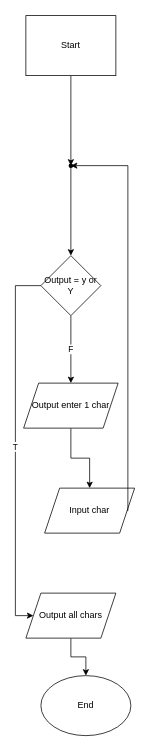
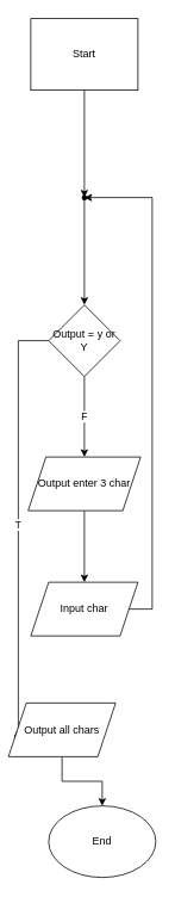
- <mxCell id="7" value="Output enter 1 char" style="shape=parallelogram;perimeter=parallelogramPerimeter;whiteSpace=wrap;html=1;fixedSize=1;" vertex="1" parent="1"><mxGeometry x="31" y="510" width="126" height="60" as="geometry" /></mxCell>
+ <mxCell id="7" value="Output enter 3 char" style="shape=parallelogram;perimeter=parallelogramPerimeter;whiteSpace=wrap;html=1;fixedSize=1;" vertex="1" parent="1"><mxGeometry x="31" y="510" width="126" height="60" as="geometry" /></mxCell>
- <mxCell id="8" value="Input char" style="shape=parallelogram;perimeter=parallelogramPerimeter;whiteSpace=wrap;html=1;fixedSize=1;" vertex="1" parent="1"><mxGeometry x="59" y="650" width="120" height="60" as="geometry" /></mxCell>
+ <mxCell id="8" value="Input char" style="shape=parallelogram;perimeter=parallelogramPerimeter;whiteSpace=wrap;html=1;fixedSize=1;" vertex="1" parent="1"><mxGeometry x="34" y="650" width="120" height="60" as="geometry" /></mxCell>
- <mxCell id="14" value="Output all chars" style="shape=parallelogram;perimeter=parallelogramPerimeter;whiteSpace=wrap;html=1;fixedSize=1;" vertex="1" parent="1"><mxGeometry x="34" y="790" width="120" height="60" as="geometry" /></mxCell>
+ <mxCell id="14" value="Output all chars" style="shape=parallelogram;perimeter=parallelogramPerimeter;whiteSpace=wrap;html=1;fixedSize=1;" vertex="1" parent="1"><mxGeometry x="9" y="785" width="120" height="60" as="geometry" /></mxCell>
